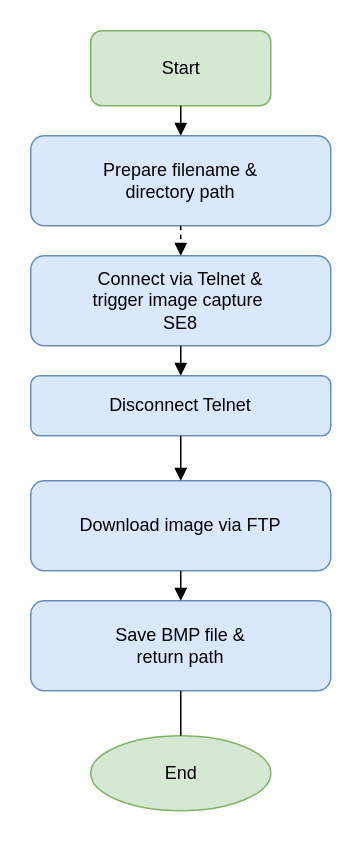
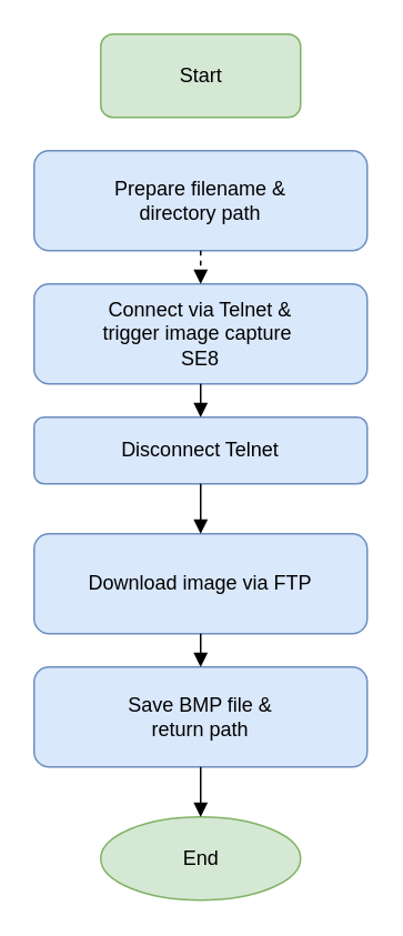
- <mxCell id="9" style="endArrow=block;" edge="1" parent="1" source="2" target="3"><mxGeometry relative="1" as="geometry" /></mxCell>
- <mxCell id="14" style="endArrow=none;" edge="1" parent="1" source="7" target="8"><mxGeometry relative="1" as="geometry" /></mxCell>
+ <mxCell id="14" style="endArrow=block;" edge="1" parent="1" source="7" target="8"><mxGeometry relative="1" as="geometry" /></mxCell>
